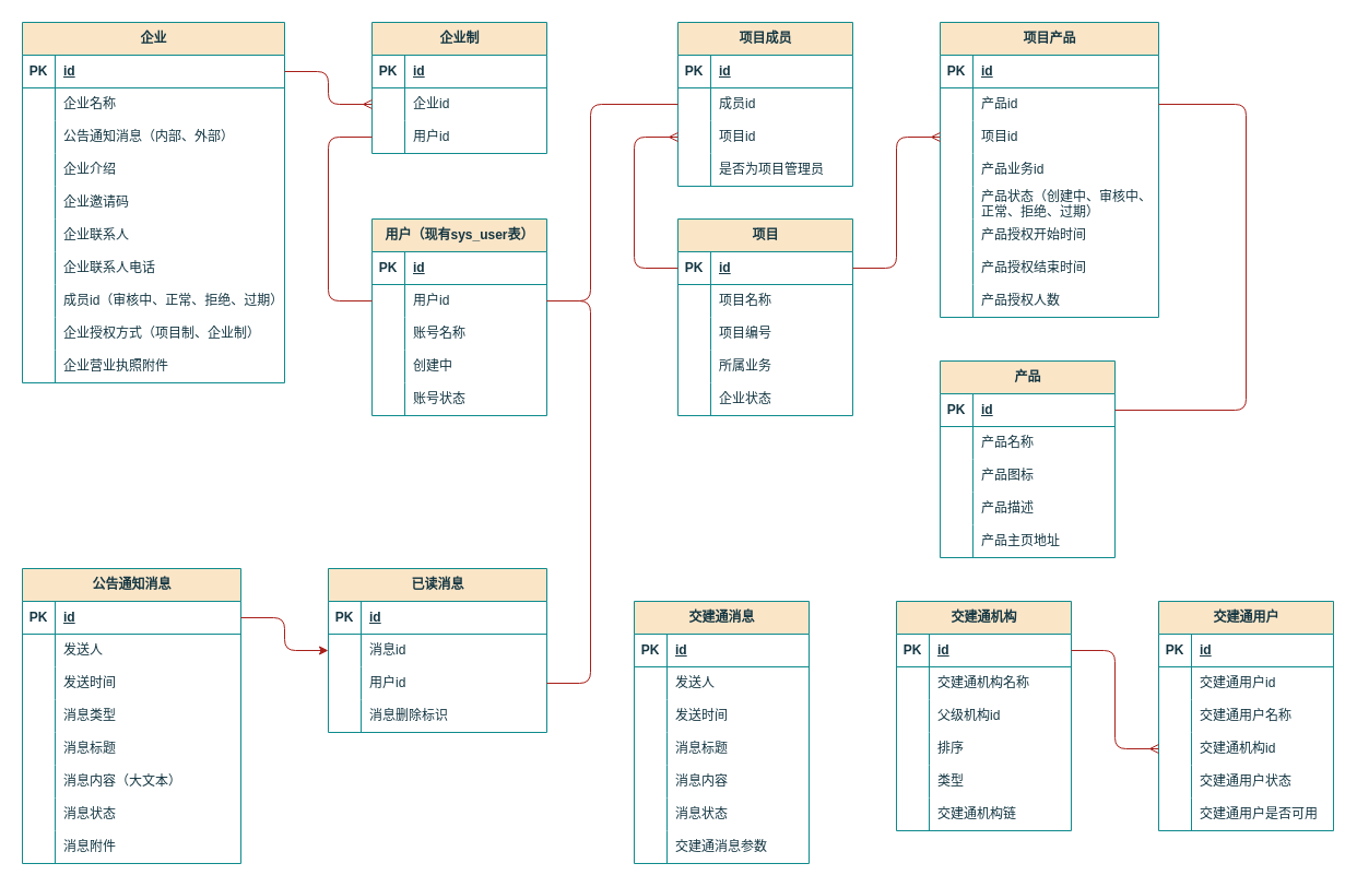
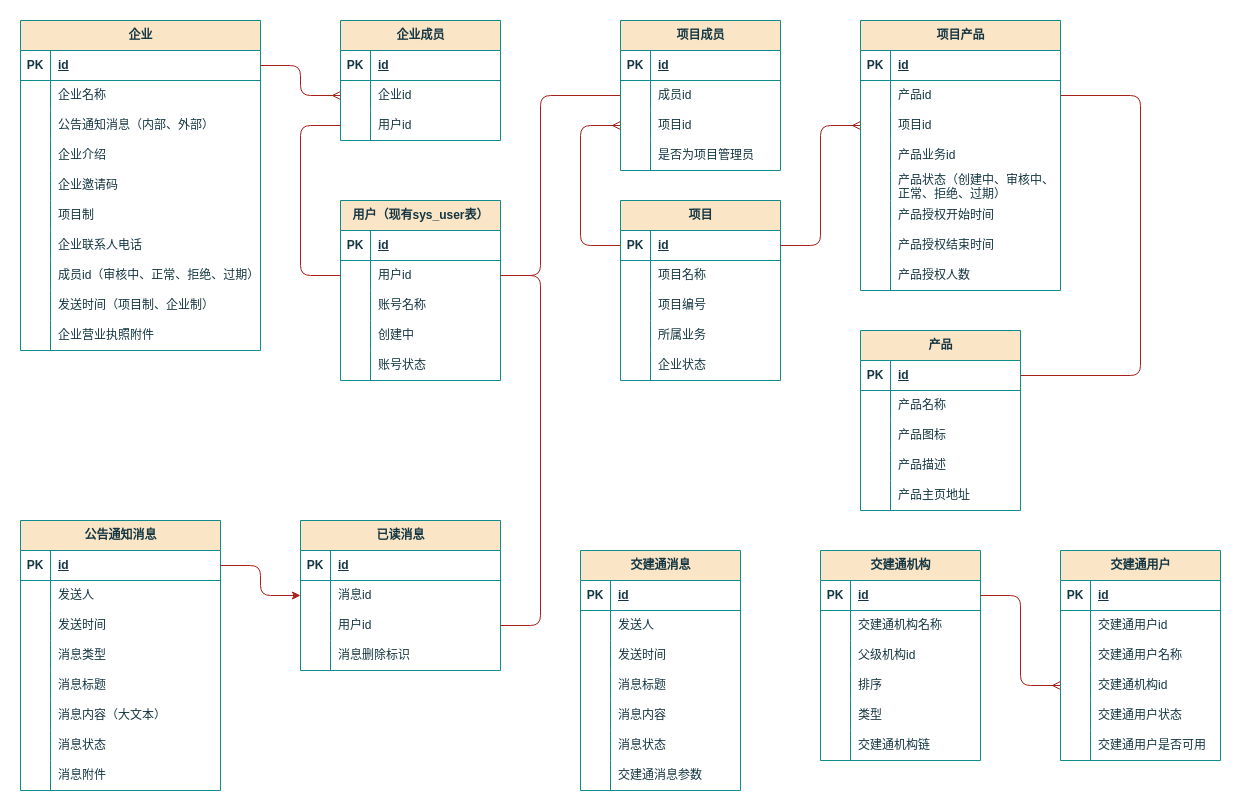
- <mxCell id="114" value="企业制" style="shape=table;startSize=30;container=1;collapsible=1;childLayout=tableLayout;fixedRows=1;rowLines=0;fontStyle=1;align=center;resizeLast=1;html=1;labelBackgroundColor=none;fillColor=#FAE5C7;strokeColor=#0F8B8D;fontColor=#143642;" parent="1" vertex="1"><mxGeometry x="340" y="20" width="160" height="120" as="geometry" /></mxCell>
+ <mxCell id="114" value="企业成员" style="shape=table;startSize=30;container=1;collapsible=1;childLayout=tableLayout;fixedRows=1;rowLines=0;fontStyle=1;align=center;resizeLast=1;html=1;labelBackgroundColor=none;fillColor=#FAE5C7;strokeColor=#0F8B8D;fontColor=#143642;" parent="1" vertex="1"><mxGeometry x="340" y="20" width="160" height="120" as="geometry" /></mxCell>
- <mxCell id="20" value="企业联系人" style="shape=partialRectangle;connectable=0;fillColor=none;top=0;left=0;bottom=0;right=0;align=left;spacingLeft=6;overflow=hidden;whiteSpace=wrap;html=1;labelBackgroundColor=none;strokeColor=#0F8B8D;fontColor=#143642;" parent="18" vertex="1"><mxGeometry x="30" width="210" height="30" as="geometry"><mxRectangle width="210" height="30" as="alternateBounds" /></mxGeometry></mxCell>
+ <mxCell id="20" value="项目制" style="shape=partialRectangle;connectable=0;fillColor=none;top=0;left=0;bottom=0;right=0;align=left;spacingLeft=6;overflow=hidden;whiteSpace=wrap;html=1;labelBackgroundColor=none;strokeColor=#0F8B8D;fontColor=#143642;" parent="18" vertex="1"><mxGeometry x="30" width="210" height="30" as="geometry"><mxRectangle width="210" height="30" as="alternateBounds" /></mxGeometry></mxCell>
- <mxCell id="29" value="企业授权方式（项目制、企业制）" style="shape=partialRectangle;connectable=0;fillColor=none;top=0;left=0;bottom=0;right=0;align=left;spacingLeft=6;overflow=hidden;whiteSpace=wrap;html=1;labelBackgroundColor=none;strokeColor=#0F8B8D;fontColor=#143642;" parent="27" vertex="1"><mxGeometry x="30" width="210" height="30" as="geometry"><mxRectangle width="210" height="30" as="alternateBounds" /></mxGeometry></mxCell>
+ <mxCell id="29" value="发送时间（项目制、企业制）" style="shape=partialRectangle;connectable=0;fillColor=none;top=0;left=0;bottom=0;right=0;align=left;spacingLeft=6;overflow=hidden;whiteSpace=wrap;html=1;labelBackgroundColor=none;strokeColor=#0F8B8D;fontColor=#143642;" parent="27" vertex="1"><mxGeometry x="30" width="210" height="30" as="geometry"><mxRectangle width="210" height="30" as="alternateBounds" /></mxGeometry></mxCell>
